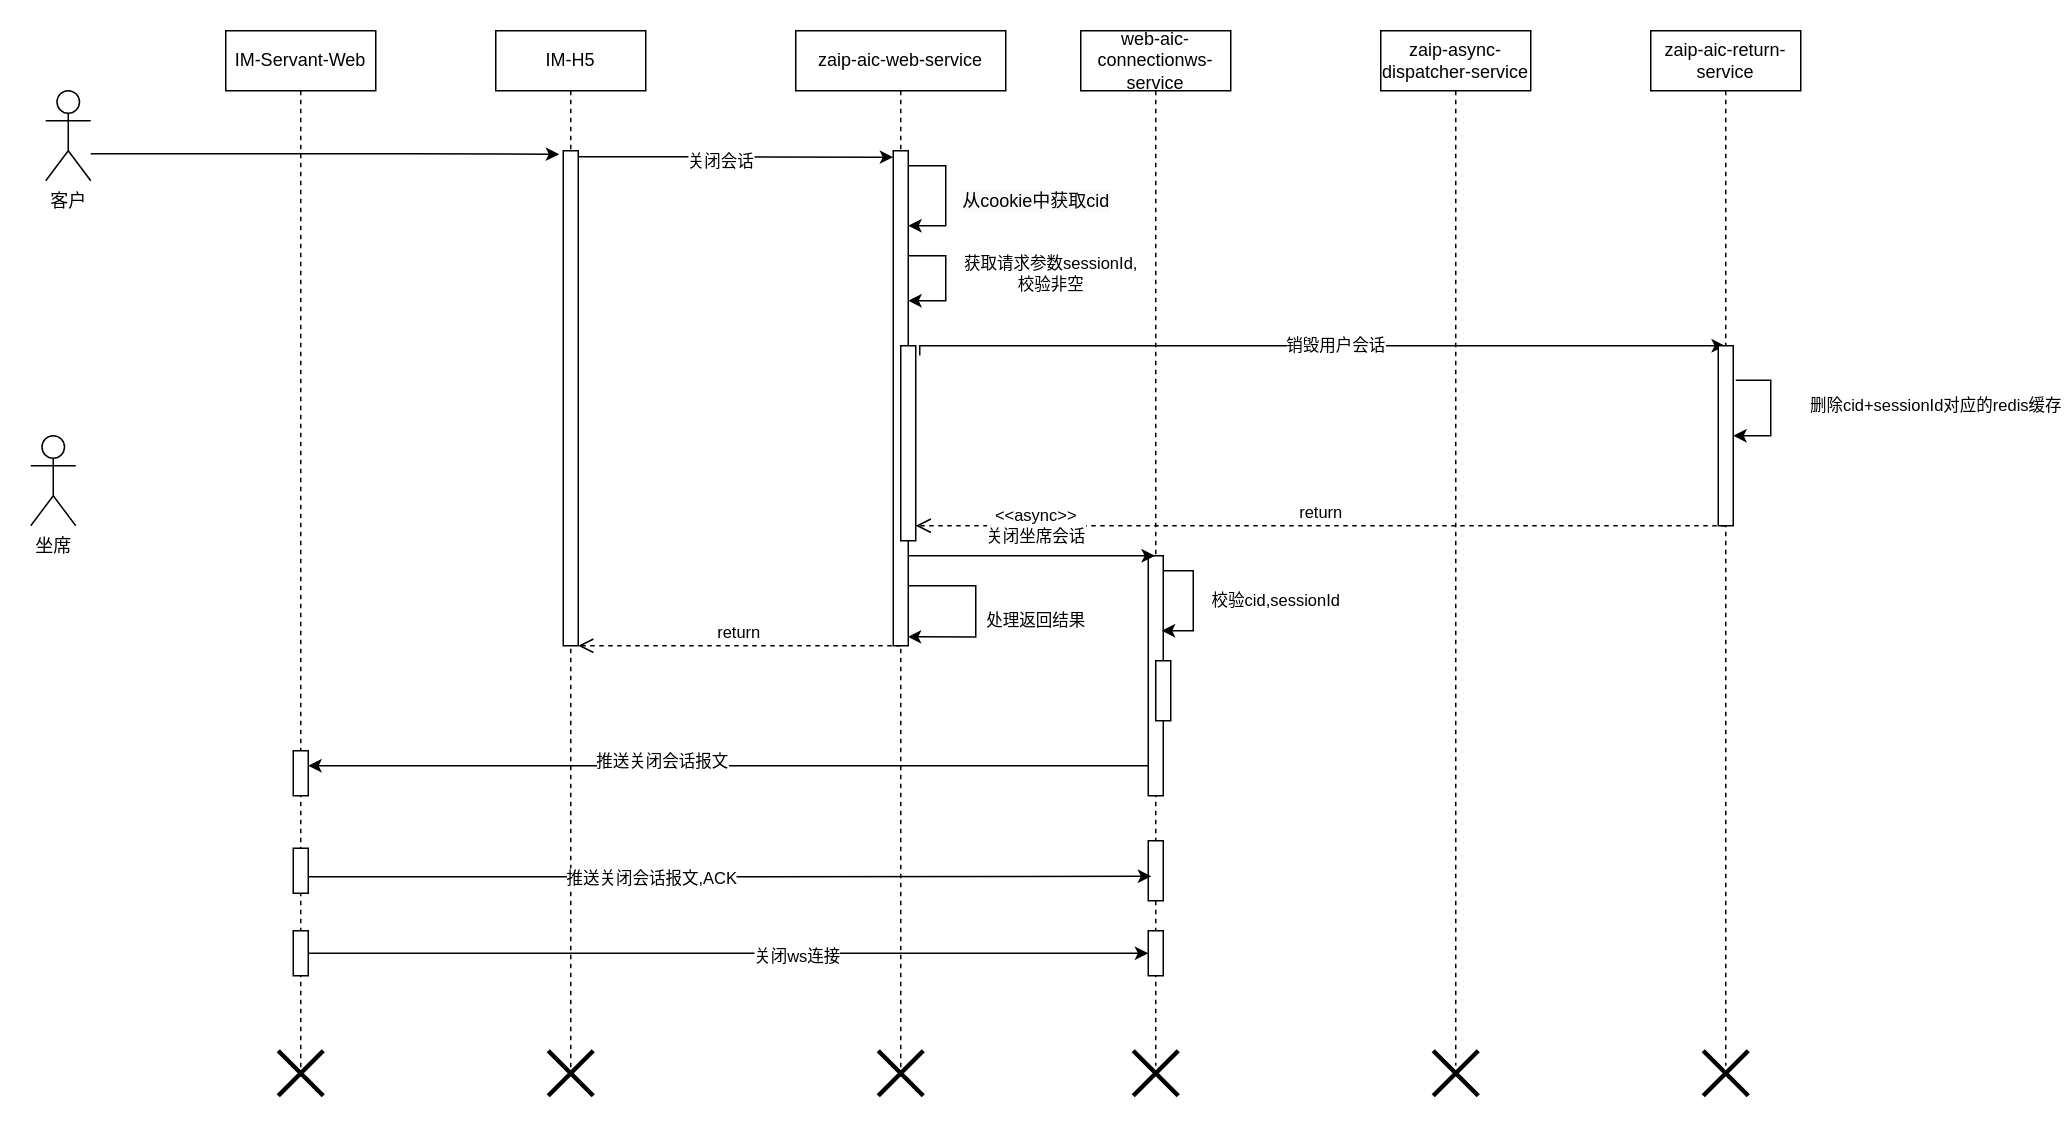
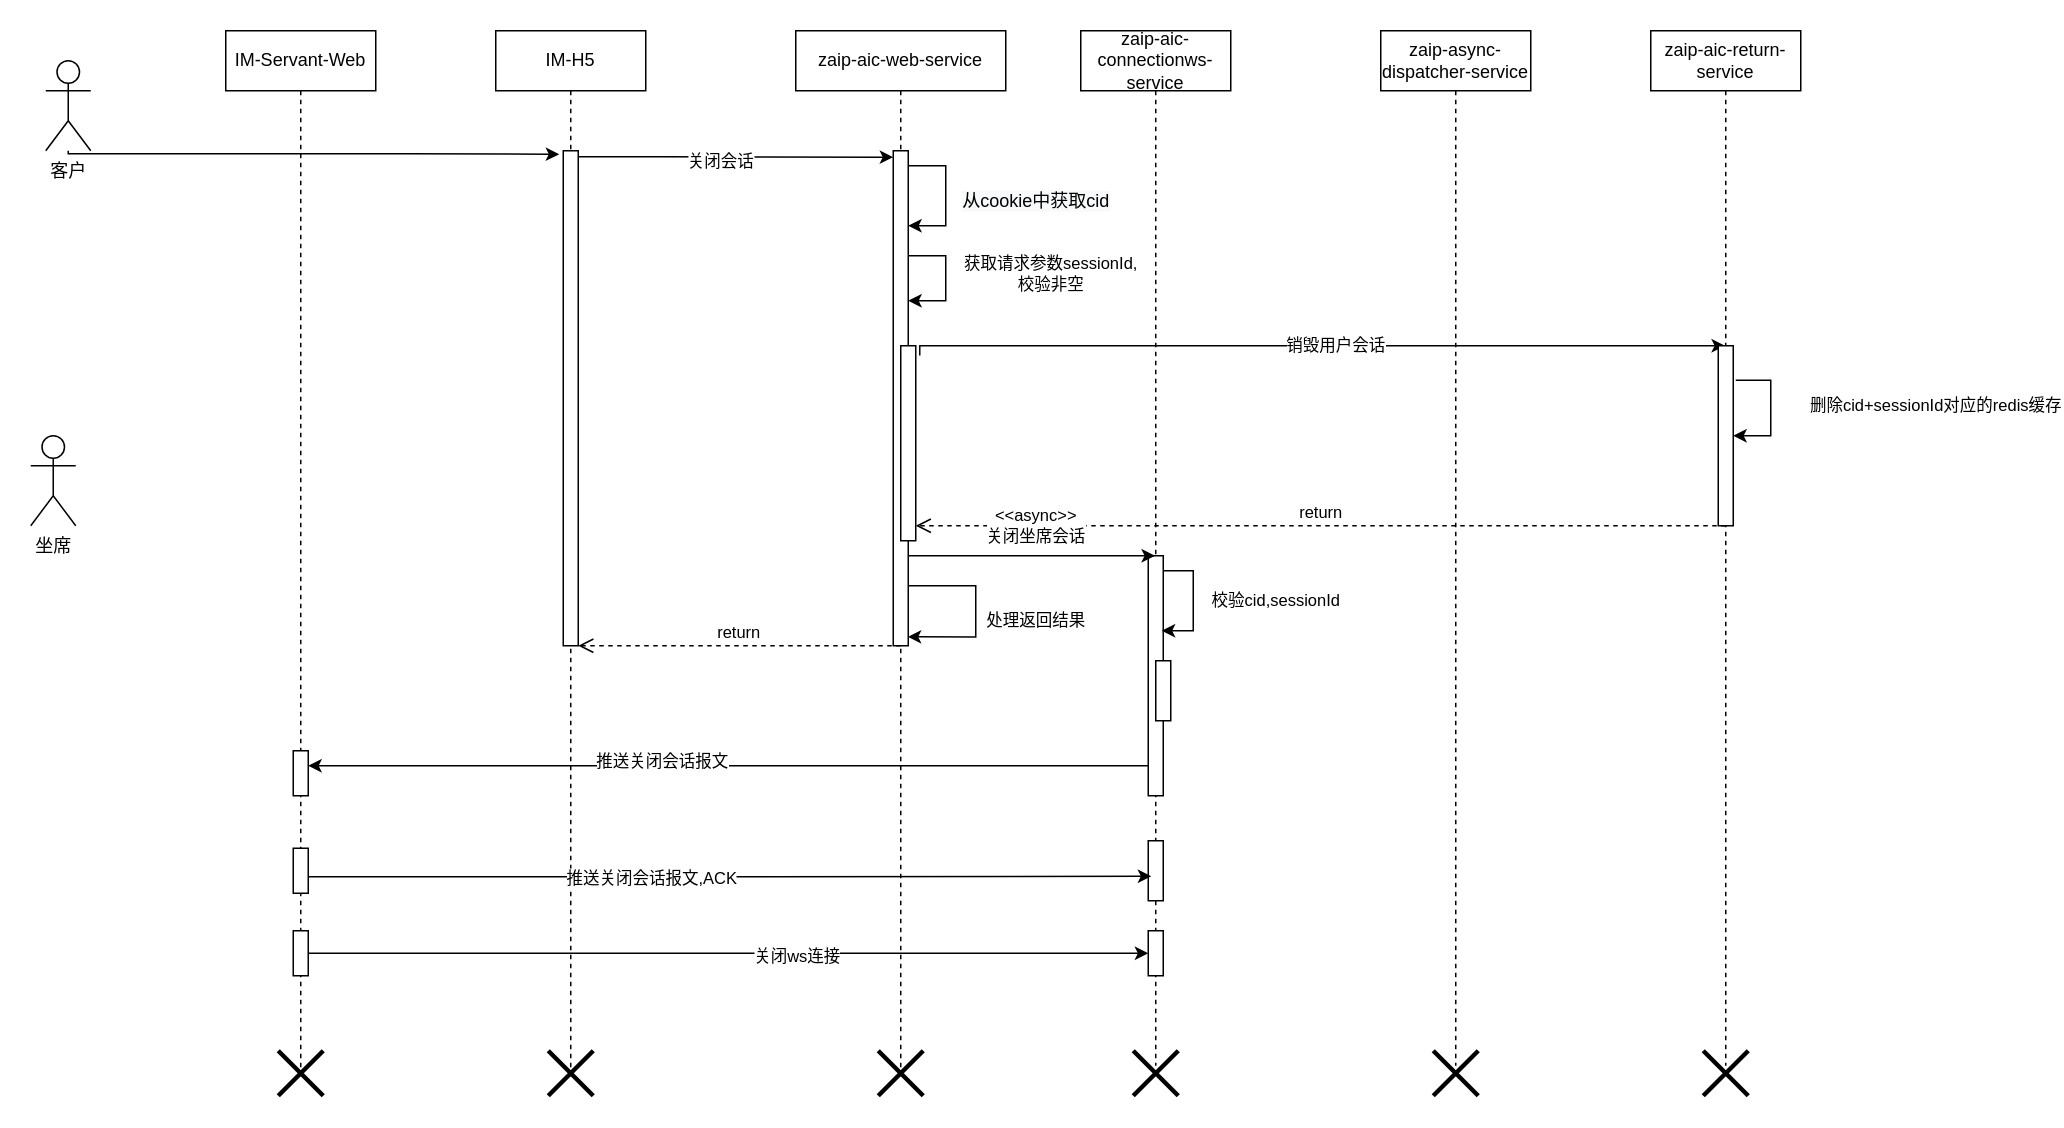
- <mxCell id="3" value="web-aic-connectionws-service" style="shape=umlLifeline;perimeter=lifelinePerimeter;whiteSpace=wrap;html=1;container=1;collapsible=0;recursiveResize=0;outlineConnect=0;" parent="1" vertex="1"><mxGeometry x="720" y="20" width="100" height="690" as="geometry" /></mxCell>
+ <mxCell id="3" value="zaip-aic-connectionws-service" style="shape=umlLifeline;perimeter=lifelinePerimeter;whiteSpace=wrap;html=1;container=1;collapsible=0;recursiveResize=0;outlineConnect=0;" parent="1" vertex="1"><mxGeometry x="720" y="20" width="100" height="690" as="geometry" /></mxCell>
- <mxCell id="24" value="客户" style="shape=umlActor;verticalLabelPosition=bottom;verticalAlign=top;html=1;" vertex="1" parent="1"><mxGeometry x="30" y="60" width="30" height="60" as="geometry" /></mxCell>
+ <mxCell id="24" value="客户" style="shape=umlActor;verticalLabelPosition=bottom;verticalAlign=top;html=1;" vertex="1" parent="1"><mxGeometry x="30" y="40" width="30" height="60" as="geometry" /></mxCell>
